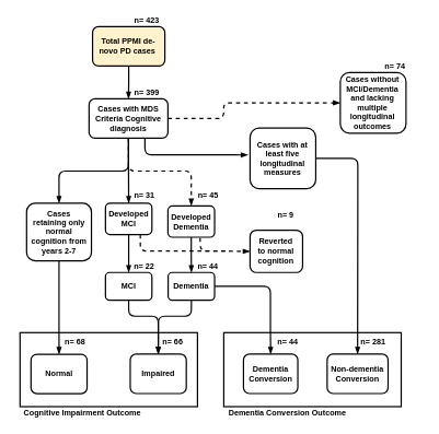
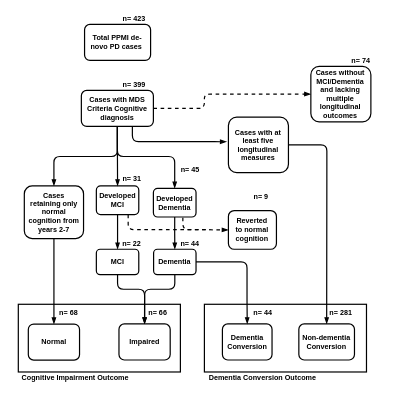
- <mxCell id="8" value="Total PPMI de-novo PD cases&amp;nbsp;" style="rounded=1;whiteSpace=wrap;html=1;fontStyle=1;strokeWidth=2;fillColor=#fff2cc;" parent="7" vertex="1"><mxGeometry x="85" width="110" height="60" as="geometry" /></mxCell>
+ <mxCell id="8" value="Total PPMI de-novo PD cases&amp;nbsp;" style="rounded=1;whiteSpace=wrap;html=1;fontStyle=1;strokeWidth=2;" parent="7" vertex="1"><mxGeometry x="85" width="110" height="60" as="geometry" /></mxCell>
- <mxCell id="4" style="edgeStyle=orthogonalEdgeStyle;rounded=0;orthogonalLoop=1;jettySize=auto;html=1;exitX=0.5;exitY=1;exitDx=0;exitDy=0;entryX=0.5;entryY=0;entryDx=0;entryDy=0;strokeWidth=2;fontStyle=1;endArrow=blockThin;endFill=1;startArrow=none;startFill=0;" parent="1" source="8" target="6" edge="1"><mxGeometry relative="1" as="geometry" /></mxCell>
- <mxCell id="33" style="edgeStyle=orthogonalEdgeStyle;rounded=1;orthogonalLoop=1;jettySize=auto;html=1;exitX=0.5;exitY=1;exitDx=0;exitDy=0;entryX=0.5;entryY=0;entryDx=0;entryDy=0;strokeWidth=2;fontStyle=1;endArrow=blockThin;endFill=1;startArrow=none;startFill=0;dashed=1;" parent="1" source="6" target="29" edge="1"><mxGeometry relative="1" as="geometry"><Array as="points"><mxPoint x="195" y="260" /><mxPoint x="291" y="260" /></Array></mxGeometry></mxCell>
+ <mxCell id="33" style="edgeStyle=orthogonalEdgeStyle;rounded=1;orthogonalLoop=1;jettySize=auto;html=1;exitX=0.5;exitY=1;exitDx=0;exitDy=0;entryX=0.5;entryY=0;entryDx=0;entryDy=0;strokeWidth=2;fontStyle=1;endArrow=blockThin;endFill=1;startArrow=none;startFill=0;" parent="1" source="6" target="29" edge="1"><mxGeometry relative="1" as="geometry"><Array as="points"><mxPoint x="195" y="260" /><mxPoint x="291" y="260" /></Array></mxGeometry></mxCell>
- <mxCell id="14" value="n= 45" style="text;html=1;strokeColor=none;fillColor=none;align=center;verticalAlign=middle;whiteSpace=wrap;rounded=0;fontStyle=1;strokeWidth=2;" parent="1" vertex="1"><mxGeometry x="276.997" y="286.779" width="79.114" height="22.222" as="geometry" /></mxCell>
+ <mxCell id="14" value="n= 45" style="text;html=1;strokeColor=none;fillColor=none;align=center;verticalAlign=middle;whiteSpace=wrap;rounded=0;fontStyle=1;strokeWidth=2;" parent="1" vertex="1"><mxGeometry x="276.997" y="271.779" width="79.114" height="22.222" as="geometry" /></mxCell>
